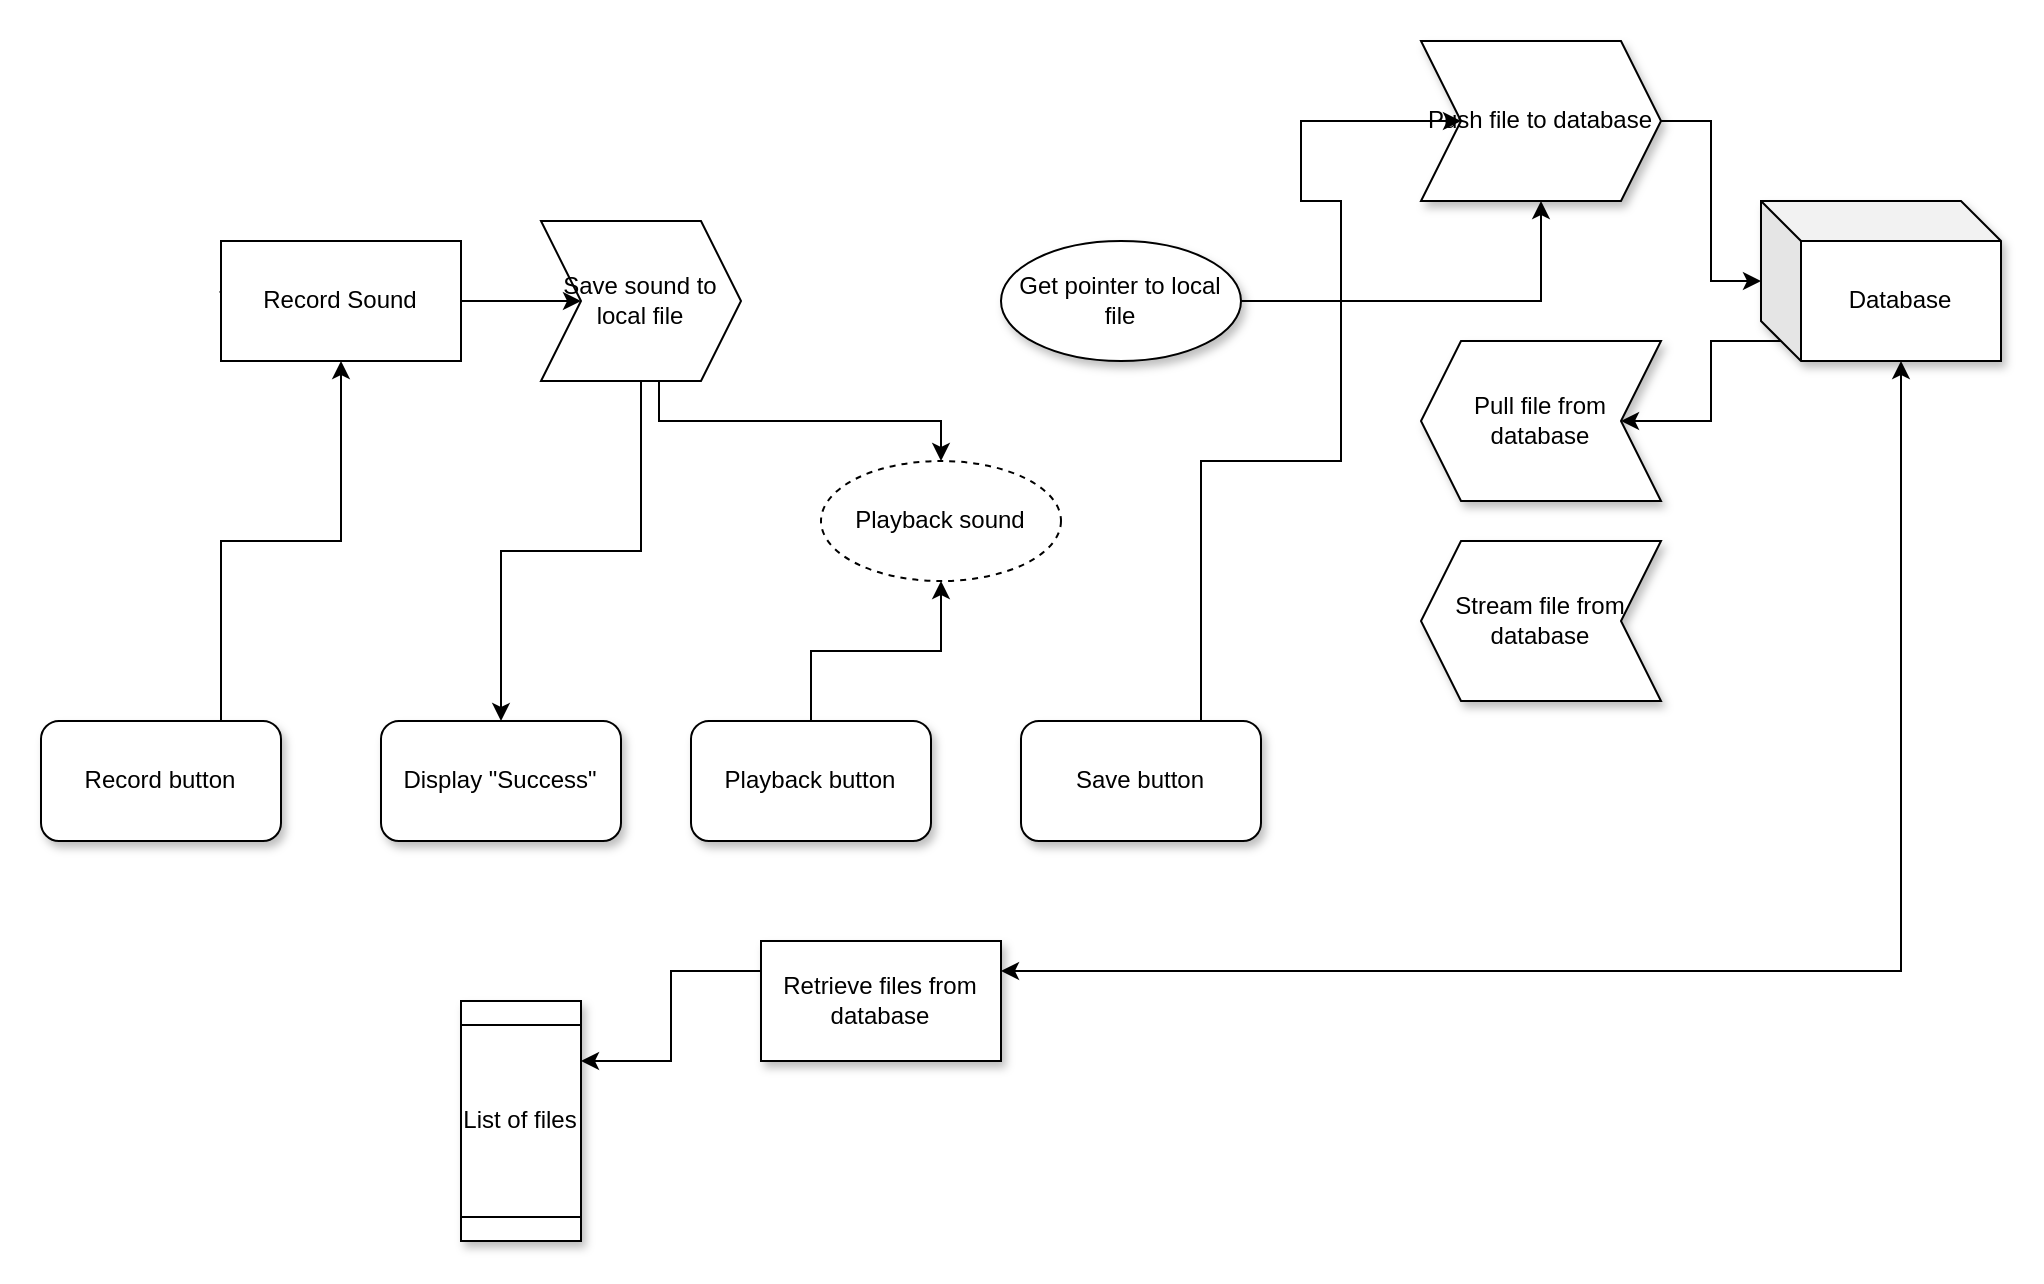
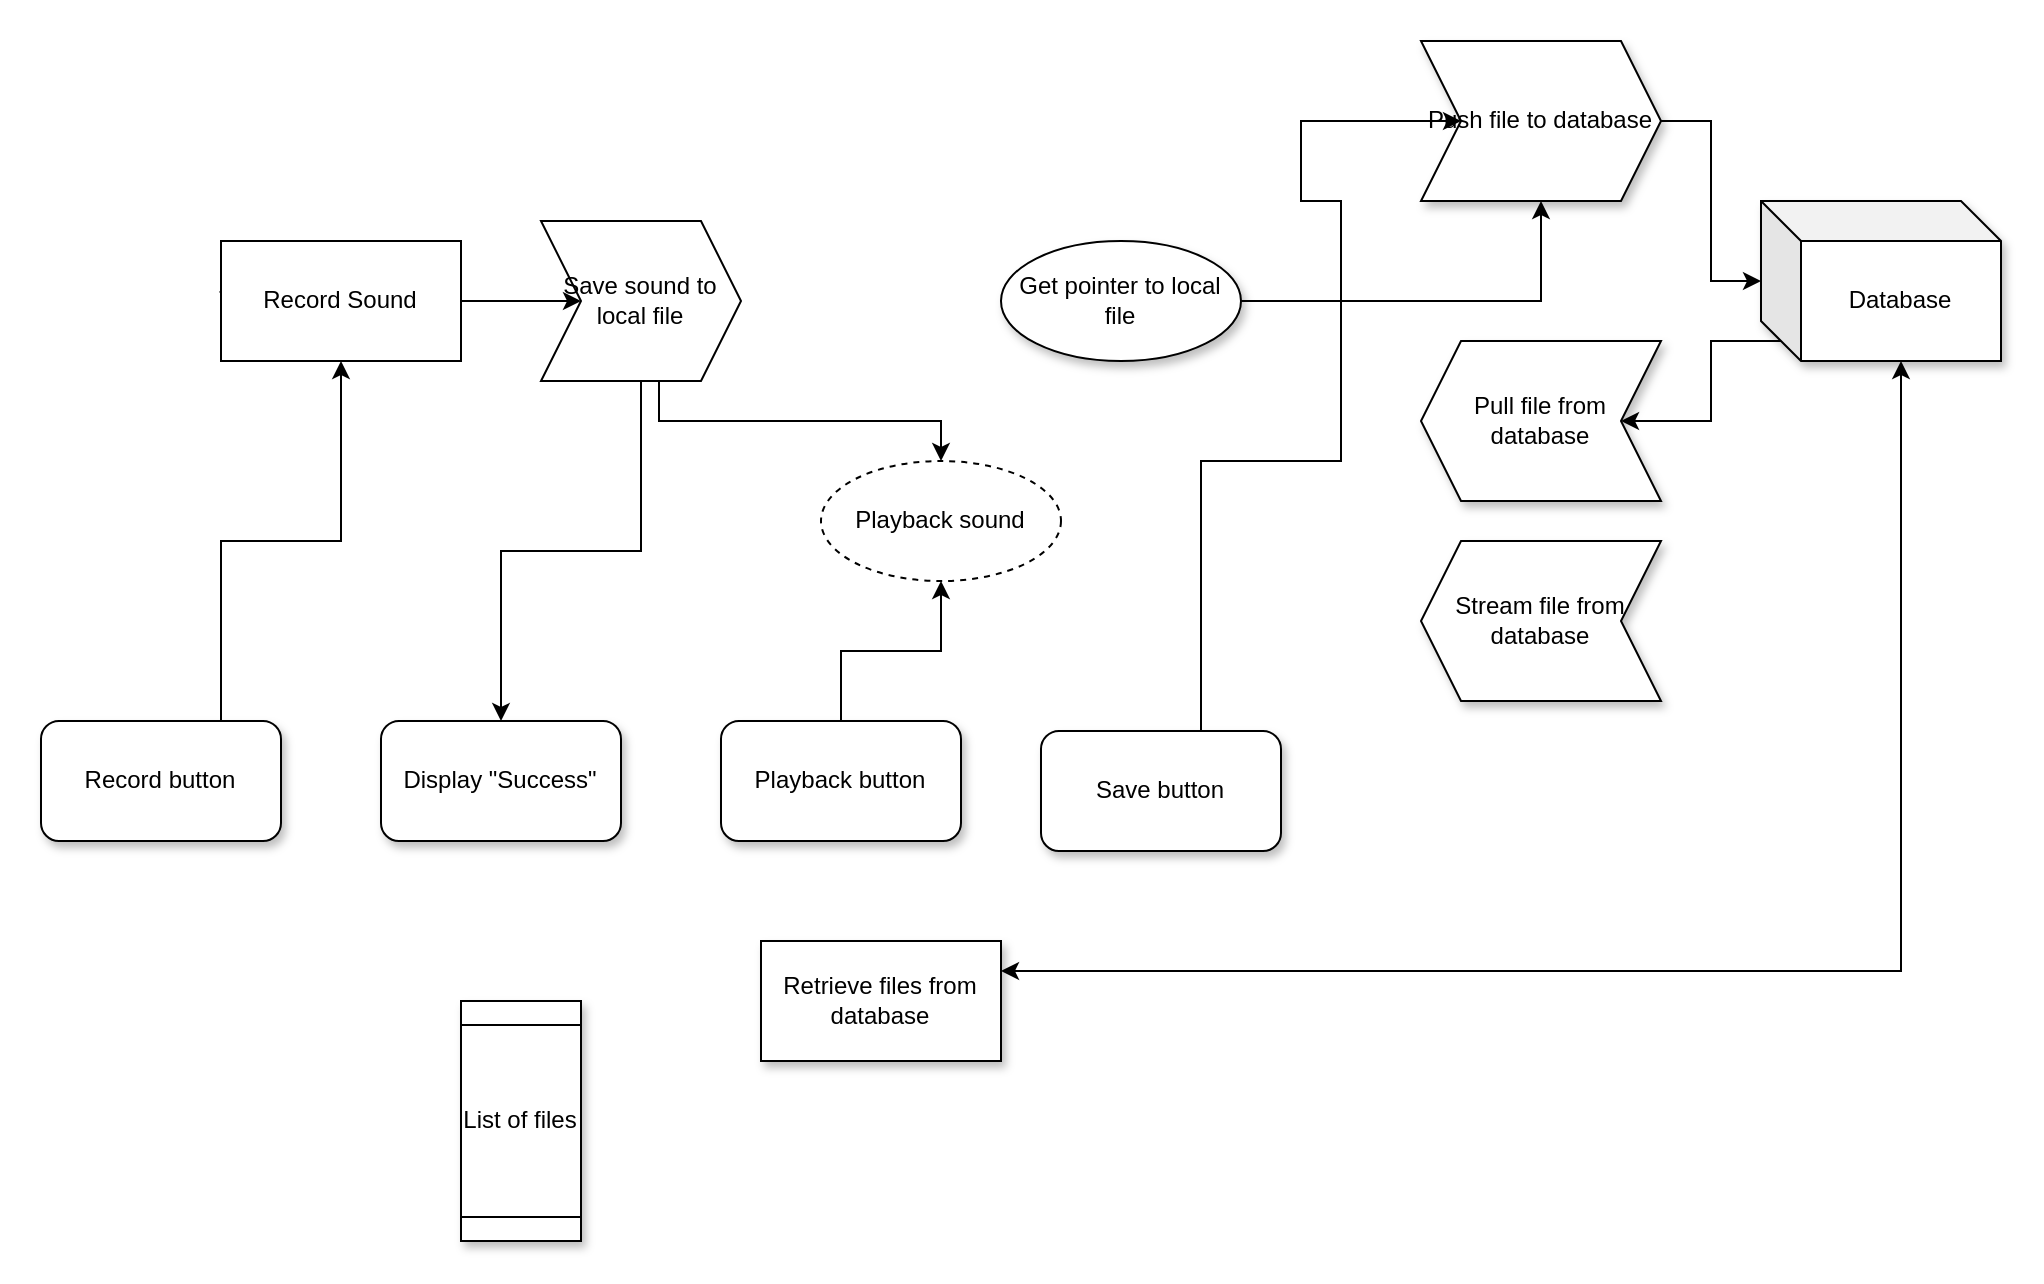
- <mxCell id="22" value="Playback button" style="rounded=1;whiteSpace=wrap;html=1;shadow=1;" vertex="1" parent="1"><mxGeometry x="345" y="360" width="120" height="60" as="geometry" /></mxCell>
+ <mxCell id="22" value="Playback button" style="rounded=1;whiteSpace=wrap;html=1;shadow=1;" vertex="1" parent="1"><mxGeometry x="360" y="360" width="120" height="60" as="geometry" /></mxCell>
- <mxCell id="24" value="Save button" style="rounded=1;whiteSpace=wrap;html=1;shadow=1;" vertex="1" parent="1"><mxGeometry x="510" y="360" width="120" height="60" as="geometry" /></mxCell>
+ <mxCell id="24" value="Save button" style="rounded=1;whiteSpace=wrap;html=1;shadow=1;" vertex="1" parent="1"><mxGeometry x="520" y="365" width="120" height="60" as="geometry" /></mxCell>
- <mxCell id="26" style="edgeStyle=orthogonalEdgeStyle;rounded=0;orthogonalLoop=1;jettySize=auto;html=1;exitX=0;exitY=0.25;exitDx=0;exitDy=0;entryX=0.25;entryY=0;entryDx=0;entryDy=0;" edge="1" parent="1" source="27" target="28"><mxGeometry relative="1" as="geometry" /></mxCell>
